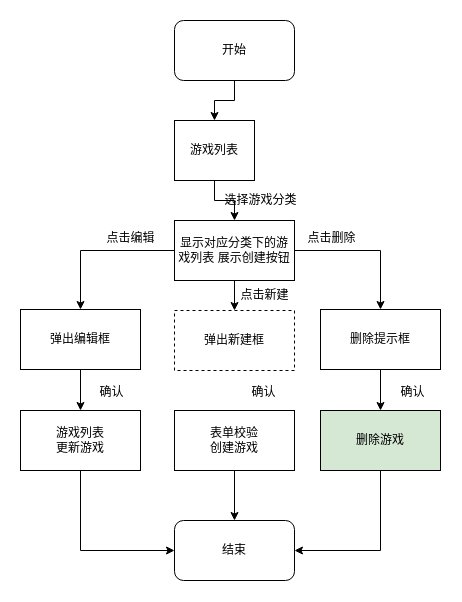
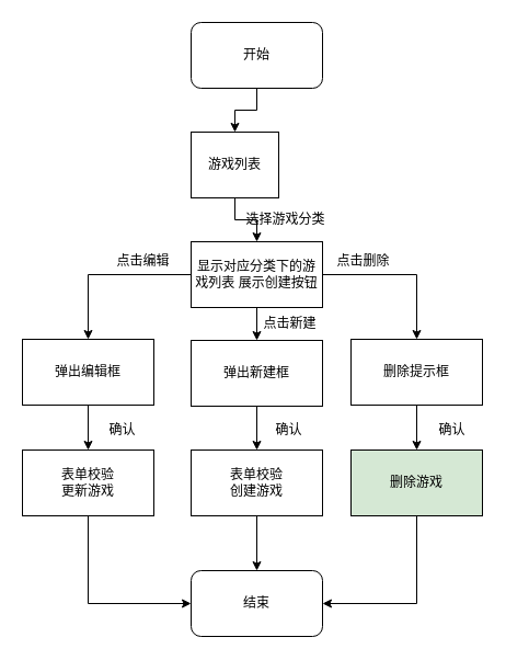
- <mxCell id="15" value="弹出新建框" style="rounded=0;whiteSpace=wrap;html=1;dashed=1;" vertex="1" parent="1"><mxGeometry x="174" y="310" width="120" height="60" as="geometry" /></mxCell>
+ <mxCell id="15" value="弹出新建框" style="rounded=0;whiteSpace=wrap;html=1;" vertex="1" parent="1"><mxGeometry x="174" y="310" width="120" height="60" as="geometry" /></mxCell>
+ <mxCell id="14" value="" style="edgeStyle=orthogonalEdgeStyle;rounded=0;orthogonalLoop=1;jettySize=auto;html=1;" edge="1" parent="1" source="15" target="17"><mxGeometry relative="1" as="geometry" /></mxCell>
- <mxCell id="21" value="游戏列表&lt;br&gt;更新游戏" style="rounded=0;whiteSpace=wrap;html=1;" vertex="1" parent="1"><mxGeometry x="20" y="410" width="120" height="60" as="geometry" /></mxCell>
+ <mxCell id="21" value="表单校验&lt;br&gt;更新游戏" style="rounded=0;whiteSpace=wrap;html=1;" vertex="1" parent="1"><mxGeometry x="20" y="410" width="120" height="60" as="geometry" /></mxCell>
